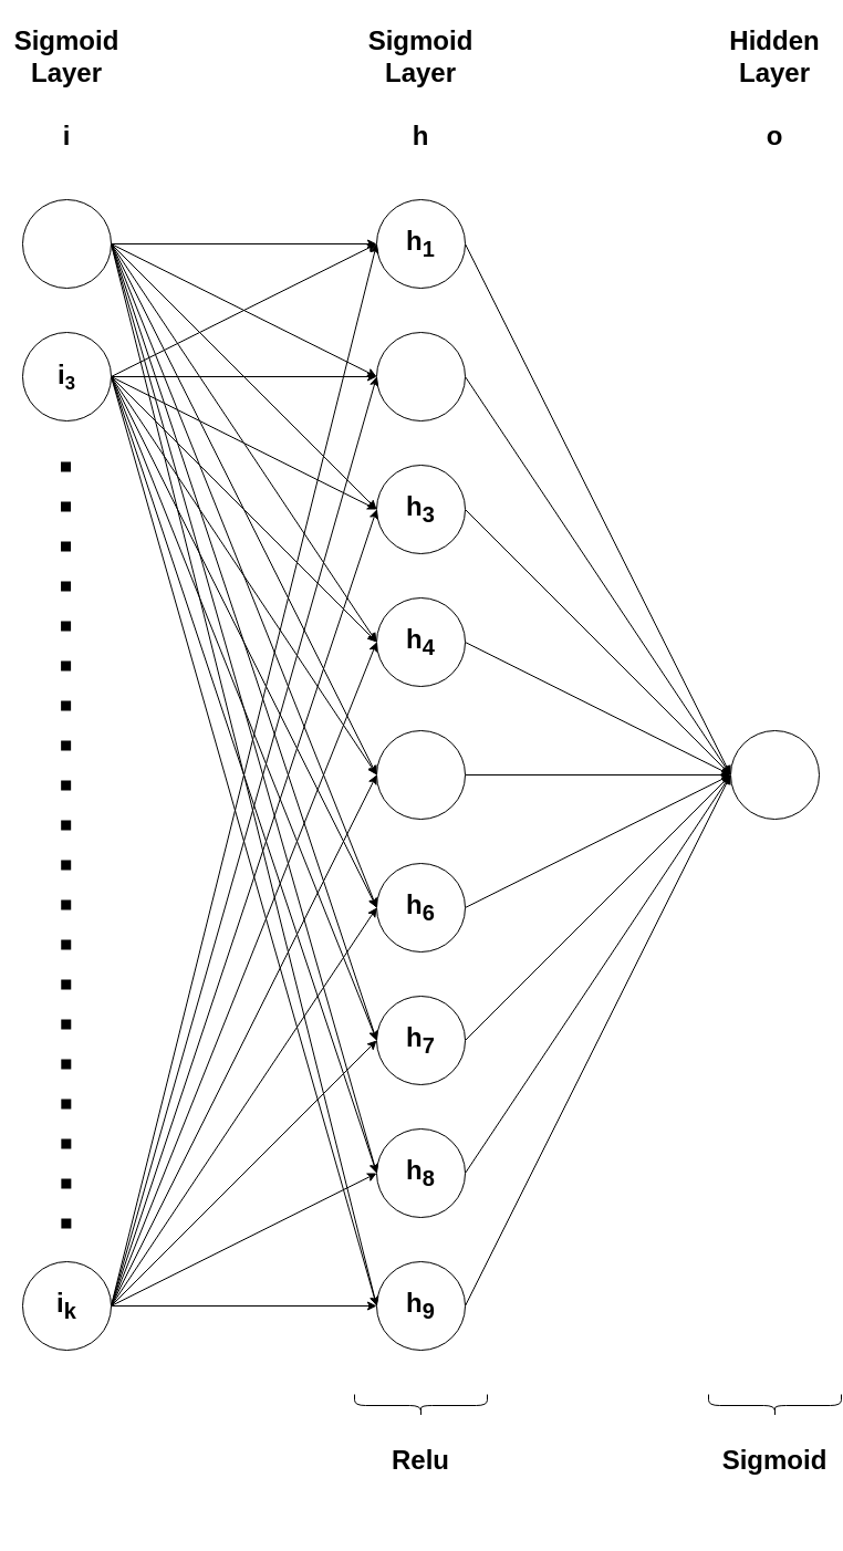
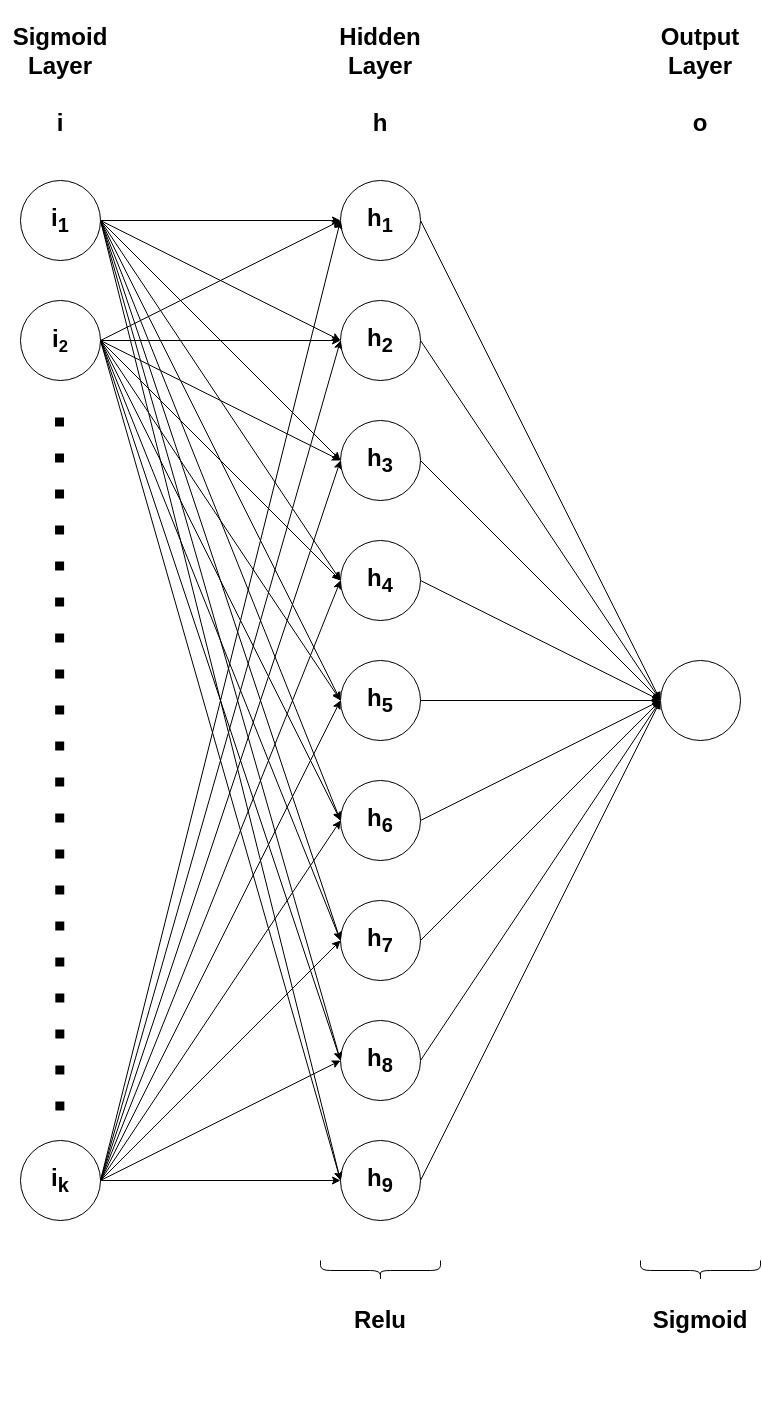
- <mxCell id="53" value="Sigmoid Layer&lt;br&gt;&lt;br&gt;h" style="text;html=1;strokeColor=none;fillColor=none;align=center;verticalAlign=middle;whiteSpace=wrap;rounded=0;fontSize=24;fontStyle=1" vertex="1" parent="1"><mxGeometry x="340" y="20" width="80" height="120" as="geometry" /></mxCell>
+ <mxCell id="53" value="Hidden Layer&lt;br&gt;&lt;br&gt;h" style="text;html=1;strokeColor=none;fillColor=none;align=center;verticalAlign=middle;whiteSpace=wrap;rounded=0;fontSize=24;fontStyle=1" vertex="1" parent="1"><mxGeometry x="340" y="20" width="80" height="120" as="geometry" /></mxCell>
- <mxCell id="54" value="Hidden Layer&lt;br&gt;&lt;br&gt;o" style="text;html=1;strokeColor=none;fillColor=none;align=center;verticalAlign=middle;whiteSpace=wrap;rounded=0;fontSize=24;fontStyle=1" vertex="1" parent="1"><mxGeometry x="660" y="20" width="80" height="120" as="geometry" /></mxCell>
+ <mxCell id="54" value="Output Layer&lt;br&gt;&lt;br&gt;o" style="text;html=1;strokeColor=none;fillColor=none;align=center;verticalAlign=middle;whiteSpace=wrap;rounded=0;fontSize=24;fontStyle=1" vertex="1" parent="1"><mxGeometry x="660" y="20" width="80" height="120" as="geometry" /></mxCell>
+ <mxCell id="59" value="i&lt;sub&gt;1&lt;/sub&gt;" style="text;html=1;strokeColor=none;fillColor=none;align=center;verticalAlign=middle;whiteSpace=wrap;rounded=0;fontSize=24;fontStyle=1" vertex="1" parent="1"><mxGeometry x="20" y="180" width="80" height="80" as="geometry" /></mxCell>
- <mxCell id="60" value="i&lt;span style=&quot;font-size: 20px;&quot;&gt;&lt;sub&gt;3&lt;/sub&gt;&lt;/span&gt;" style="text;html=1;strokeColor=none;fillColor=none;align=center;verticalAlign=middle;whiteSpace=wrap;rounded=0;fontSize=24;fontStyle=1" vertex="1" parent="1"><mxGeometry x="20" y="300" width="80" height="80" as="geometry" /></mxCell>
+ <mxCell id="60" value="i&lt;span style=&quot;font-size: 20px;&quot;&gt;&lt;sub&gt;2&lt;/sub&gt;&lt;/span&gt;" style="text;html=1;strokeColor=none;fillColor=none;align=center;verticalAlign=middle;whiteSpace=wrap;rounded=0;fontSize=24;fontStyle=1" vertex="1" parent="1"><mxGeometry x="20" y="300" width="80" height="80" as="geometry" /></mxCell>
+ <mxCell id="63" value="h&lt;sub style=&quot;border-color: var(--border-color);&quot;&gt;2&lt;/sub&gt;" style="text;html=1;strokeColor=none;fillColor=none;align=center;verticalAlign=middle;whiteSpace=wrap;rounded=0;fontSize=24;fontStyle=1" vertex="1" parent="1"><mxGeometry x="340" y="300" width="80" height="80" as="geometry" /></mxCell>
+ <mxCell id="66" value="h&lt;sub style=&quot;border-color: var(--border-color);&quot;&gt;5&lt;/sub&gt;" style="text;html=1;strokeColor=none;fillColor=none;align=center;verticalAlign=middle;whiteSpace=wrap;rounded=0;fontSize=24;fontStyle=1" vertex="1" parent="1"><mxGeometry x="340" y="660" width="80" height="80" as="geometry" /></mxCell>
